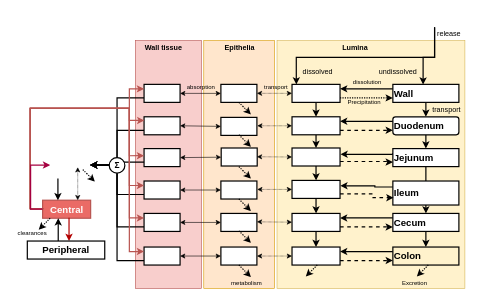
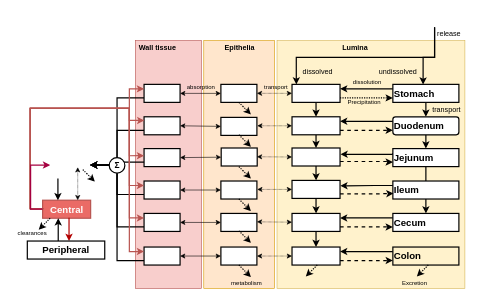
- <mxCell id="34" value="&lt;b&gt;Wall tissue&lt;br&gt;&lt;/b&gt;" style="text;html=1;strokeColor=none;fillColor=none;align=left;verticalAlign=middle;whiteSpace=wrap;rounded=0;" parent="1" vertex="1"><mxGeometry x="239" y="69" width="65.5" height="20" as="geometry" /></mxCell>
+ <mxCell id="34" value="&lt;b&gt;Wall tissue&lt;br&gt;&lt;/b&gt;" style="text;html=1;strokeColor=none;fillColor=none;align=left;verticalAlign=middle;whiteSpace=wrap;rounded=0;" parent="1" vertex="1"><mxGeometry x="229" y="69" width="65.5" height="20" as="geometry" /></mxCell>
- <mxCell id="9" value="&lt;b&gt;&lt;font style=&quot;font-size: 16px&quot;&gt;Wall&lt;/font&gt;&lt;/b&gt;" style="rounded=0;whiteSpace=wrap;html=1;align=left;strokeWidth=2;" parent="1" vertex="1"><mxGeometry x="654" y="140" width="110" height="30" as="geometry" /></mxCell>
+ <mxCell id="9" value="&lt;b&gt;&lt;font style=&quot;font-size: 16px&quot;&gt;Stomach&lt;/font&gt;&lt;/b&gt;" style="rounded=0;whiteSpace=wrap;html=1;align=left;strokeWidth=2;" parent="1" vertex="1"><mxGeometry x="654" y="140" width="110" height="30" as="geometry" /></mxCell>
- <mxCell id="18" value="&lt;font style=&quot;font-size: 16px&quot;&gt;&lt;b&gt;Ileum&lt;/b&gt;&lt;/font&gt;" style="rounded=0;whiteSpace=wrap;html=1;align=left;strokeWidth=2;" parent="1" vertex="1"><mxGeometry x="654" y="301" width="110" height="40" as="geometry" /></mxCell>
+ <mxCell id="18" value="&lt;font style=&quot;font-size: 16px&quot;&gt;&lt;b&gt;Ileum&lt;/b&gt;&lt;/font&gt;" style="rounded=0;whiteSpace=wrap;html=1;align=left;strokeWidth=2;" parent="1" vertex="1"><mxGeometry x="654" y="301" width="110" height="30" as="geometry" /></mxCell>
- <mxCell id="19" style="edgeStyle=orthogonalEdgeStyle;rounded=0;orthogonalLoop=1;jettySize=auto;html=1;exitX=0.5;exitY=1;exitDx=0;exitDy=0;entryX=0.5;entryY=0;entryDx=0;entryDy=0;startArrow=none;startFill=0;endArrow=classic;endFill=1;strokeColor=#000000;strokeWidth=2;" parent="1" source="21" target="23" edge="1"><mxGeometry relative="1" as="geometry" /></mxCell>
